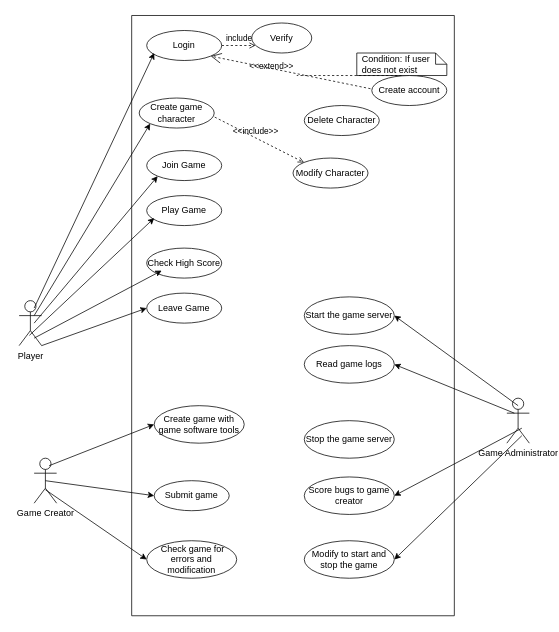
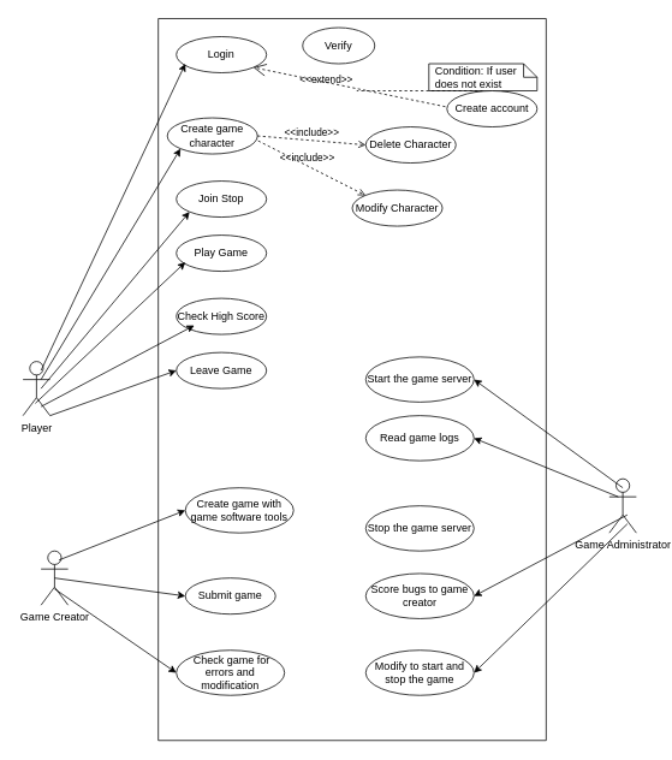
- <mxCell id="7" value="include" style="html=1;verticalAlign=bottom;labelBackgroundColor=none;endArrow=open;endFill=0;dashed=1;exitX=1;exitY=0.5;exitDx=0;exitDy=0;entryX=0.063;entryY=0.75;entryDx=0;entryDy=0;entryPerimeter=0;" edge="1" parent="4" source="5" target="8"><mxGeometry width="160" relative="1" as="geometry"><mxPoint x="120" y="150" as="sourcePoint" /><mxPoint x="160" y="90" as="targetPoint" /></mxGeometry></mxCell>
+ <mxCell id="35" value="&amp;lt;&amp;lt;include&amp;gt;&amp;gt;" style="html=1;verticalAlign=bottom;labelBackgroundColor=none;endArrow=open;endFill=0;dashed=1;entryX=0;entryY=0.5;entryDx=0;entryDy=0;exitX=1;exitY=0.5;exitDx=0;exitDy=0;" edge="1" parent="1" source="28" target="12"><mxGeometry width="160" relative="1" as="geometry"><mxPoint x="275" y="170" as="sourcePoint" /><mxPoint x="349.645" y="205.858" as="targetPoint" /></mxGeometry></mxCell>
- <mxCell id="9" value="Join Game" style="ellipse;whiteSpace=wrap;html=1;gradientColor=none;" vertex="1" parent="4"><mxGeometry x="20" y="180" width="100" height="40" as="geometry" /></mxCell>
+ <mxCell id="9" value="Join Stop" style="ellipse;whiteSpace=wrap;html=1;gradientColor=none;" vertex="1" parent="4"><mxGeometry x="20" y="180" width="100" height="40" as="geometry" /></mxCell>
